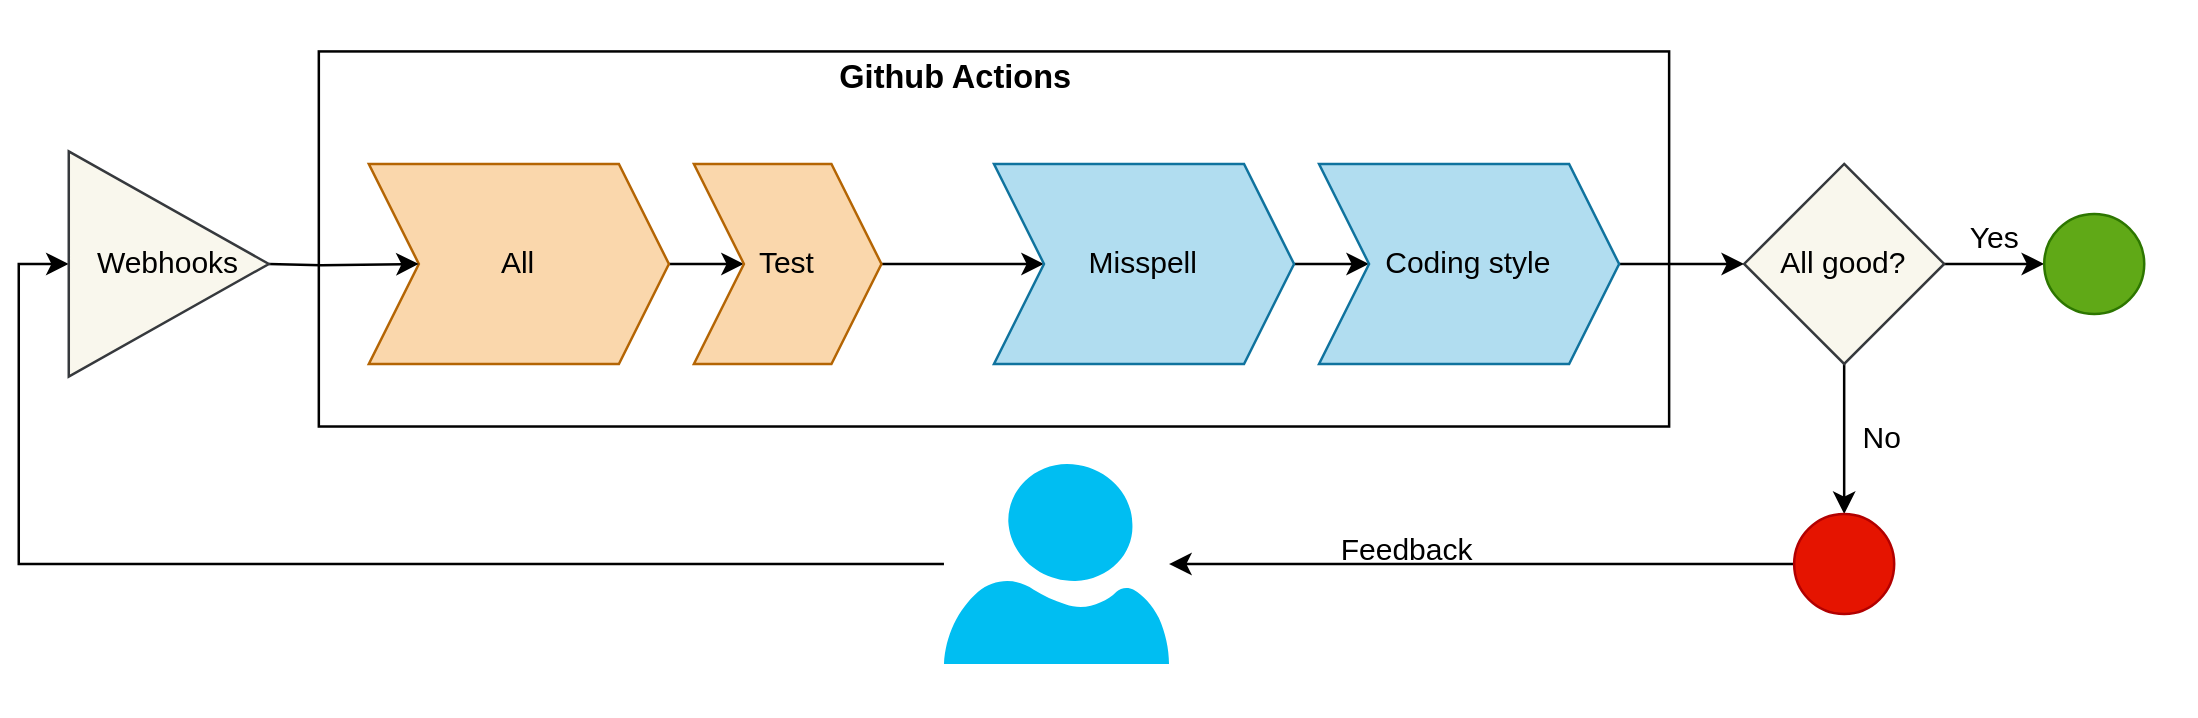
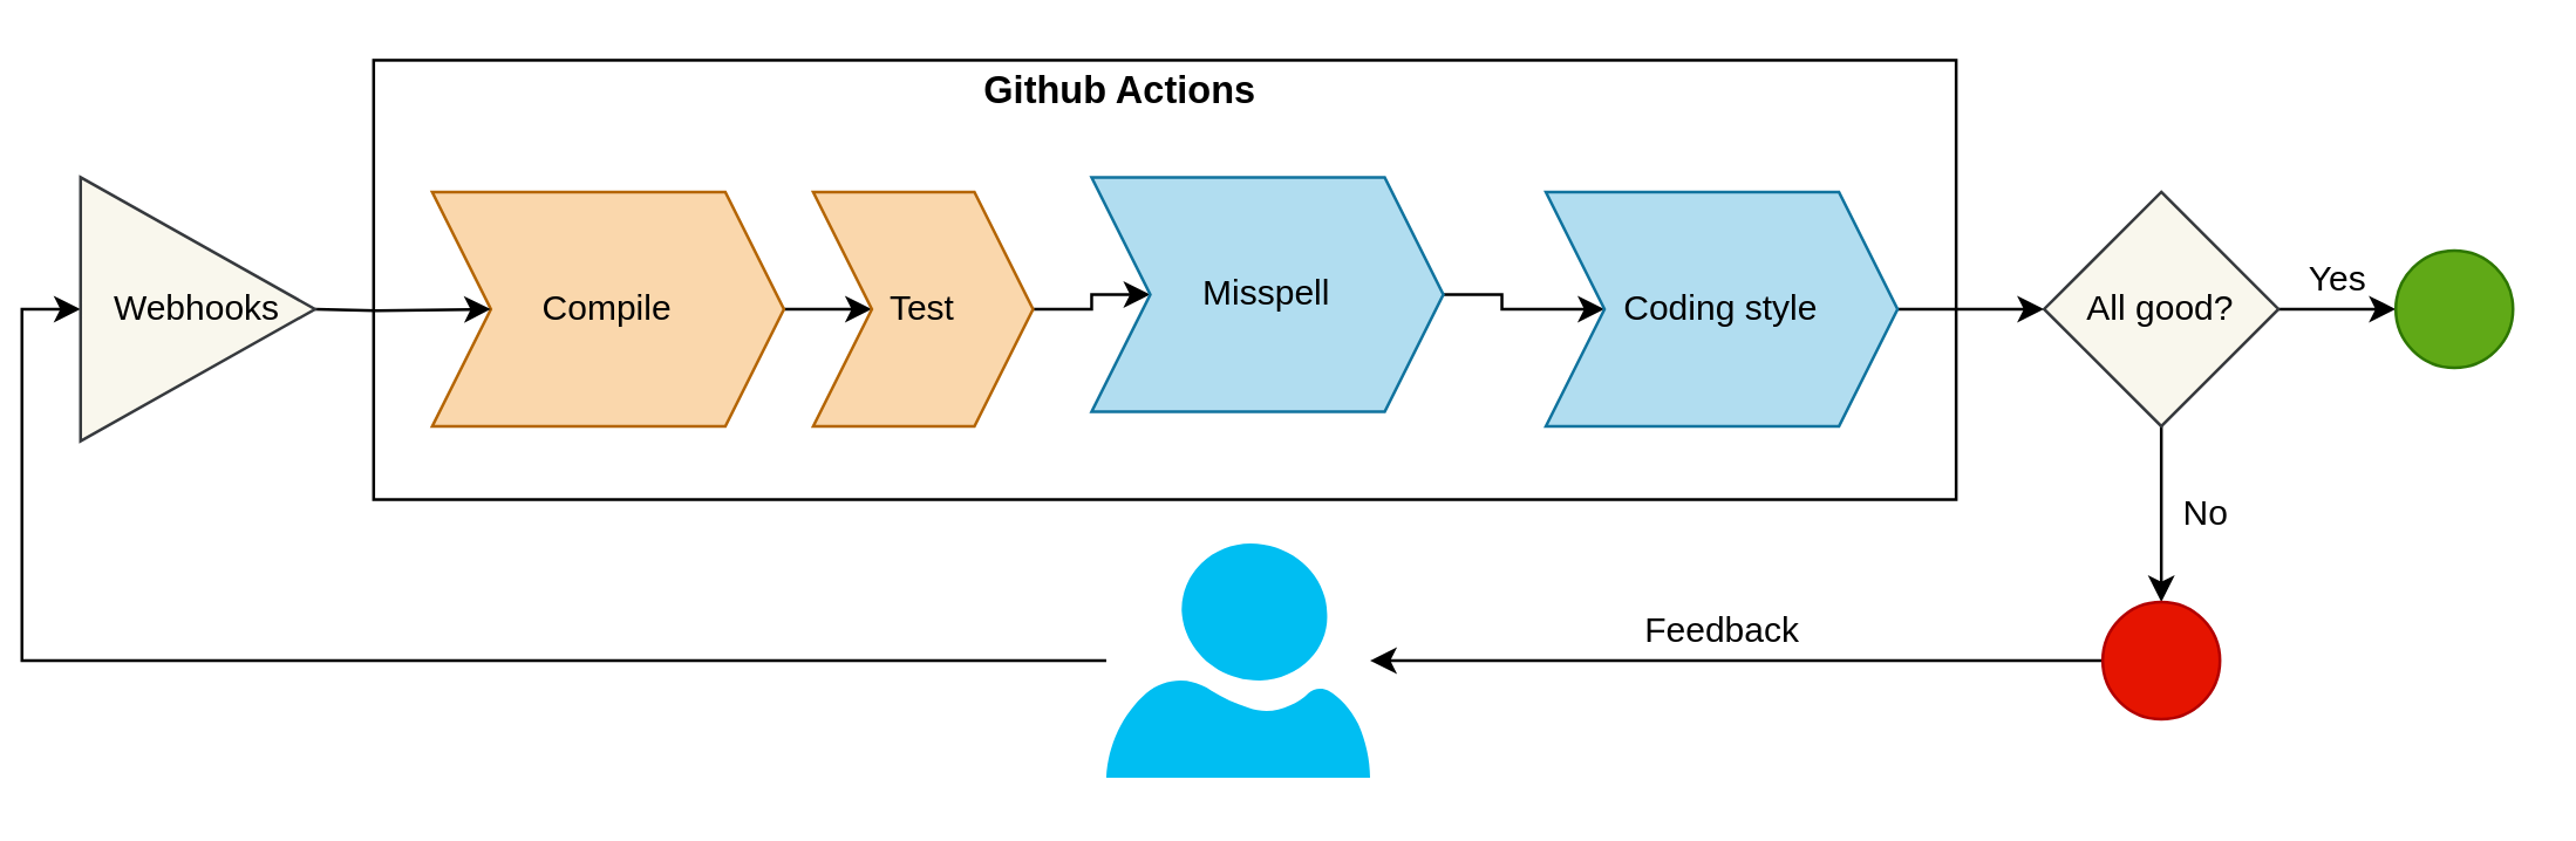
- <mxCell id="4" value="All" style="shape=step;perimeter=stepPerimeter;whiteSpace=wrap;html=1;fixedSize=1;fillColor=#fad7ac;strokeColor=#b46504;" vertex="1" parent="1"><mxGeometry x="140" y="65" width="120" height="80" as="geometry" /></mxCell>
+ <mxCell id="4" value="Compile" style="shape=step;perimeter=stepPerimeter;whiteSpace=wrap;html=1;fixedSize=1;fillColor=#fad7ac;strokeColor=#b46504;" vertex="1" parent="1"><mxGeometry x="140" y="65" width="120" height="80" as="geometry" /></mxCell>
- <mxCell id="8" value="Misspell" style="shape=step;perimeter=stepPerimeter;whiteSpace=wrap;html=1;fixedSize=1;fillColor=#b1ddf0;strokeColor=#10739e;" vertex="1" parent="1"><mxGeometry x="390" y="65" width="120" height="80" as="geometry" /></mxCell>
+ <mxCell id="8" value="Misspell" style="shape=step;perimeter=stepPerimeter;whiteSpace=wrap;html=1;fixedSize=1;fillColor=#b1ddf0;strokeColor=#10739e;" vertex="1" parent="1"><mxGeometry x="365" y="60" width="120" height="80" as="geometry" /></mxCell>
- <mxCell id="23" value="Feedback" style="text;html=1;align=center;verticalAlign=middle;resizable=0;points=[];autosize=1;" vertex="1" parent="1"><mxGeometry x="520" y="210" width="70" height="20" as="geometry" /></mxCell>
+ <mxCell id="23" value="Feedback" style="text;html=1;align=center;verticalAlign=middle;resizable=0;points=[];autosize=1;" vertex="1" parent="1"><mxGeometry x="545" y="205" width="70" height="20" as="geometry" /></mxCell>
